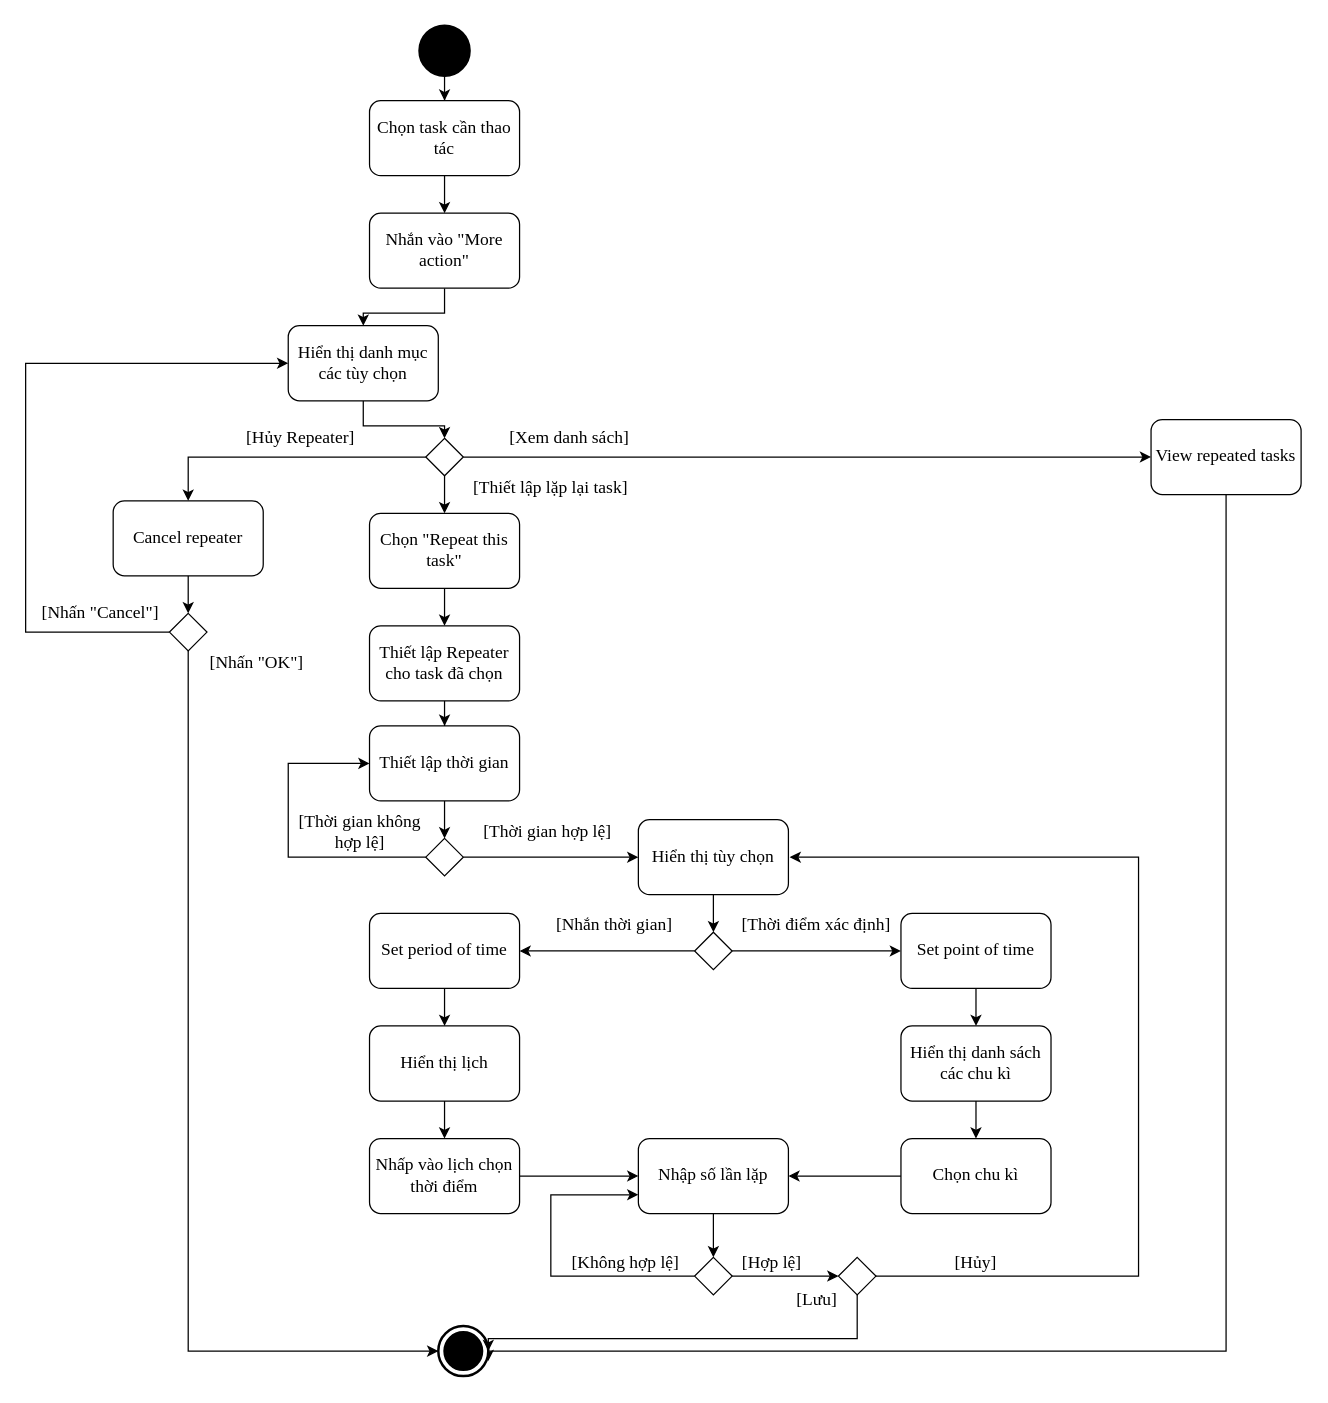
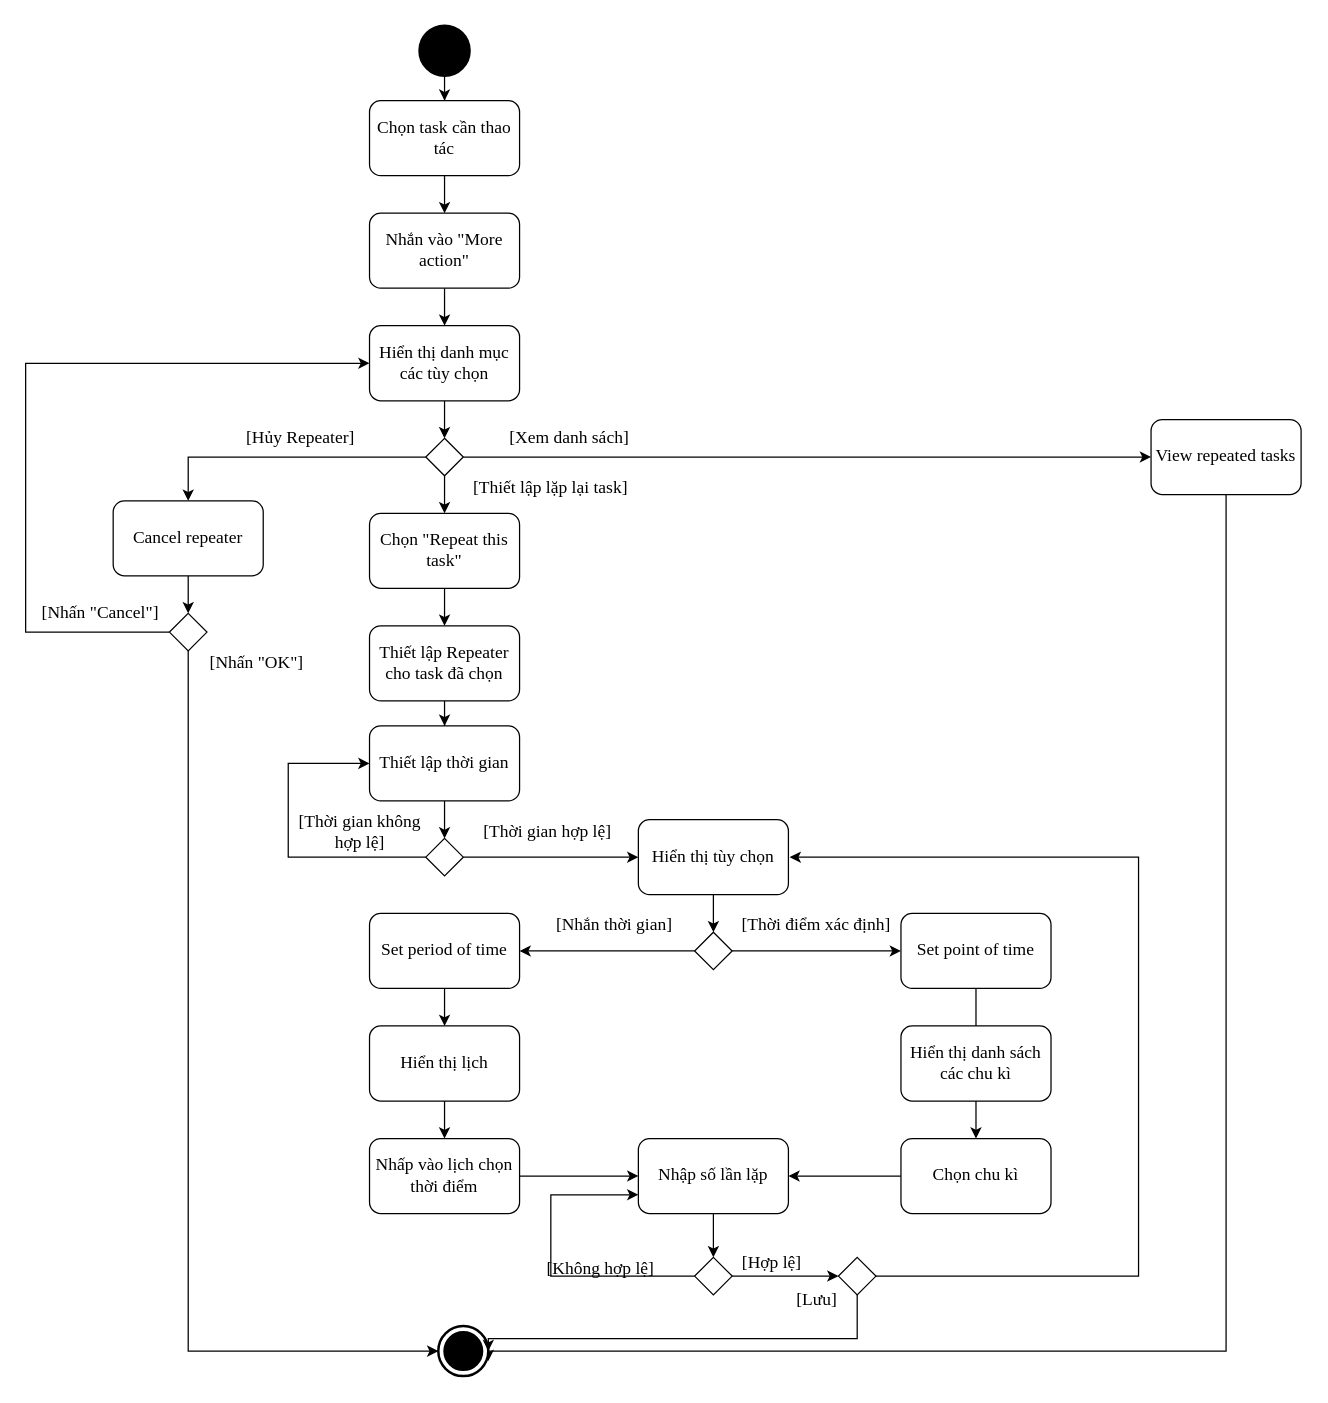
- <mxCell id="9" value="Hiển thị danh mục các tùy chọn" style="rounded=1;whiteSpace=wrap;html=1;fontFamily=Verdana;fontSize=14;" parent="1" vertex="1"><mxGeometry x="230" y="260" width="120" height="60" as="geometry" /></mxCell>
+ <mxCell id="9" value="Hiển thị danh mục các tùy chọn" style="rounded=1;whiteSpace=wrap;html=1;fontFamily=Verdana;fontSize=14;" parent="1" vertex="1"><mxGeometry x="295" y="260" width="120" height="60" as="geometry" /></mxCell>
- <mxCell id="28" style="edgeStyle=orthogonalEdgeStyle;rounded=0;orthogonalLoop=1;jettySize=auto;html=1;entryX=0.5;entryY=0;entryDx=0;entryDy=0;" parent="1" source="29" target="33" edge="1"><mxGeometry relative="1" as="geometry" /></mxCell>
+ <mxCell id="28" style="edgeStyle=orthogonalEdgeStyle;rounded=0;orthogonalLoop=1;jettySize=auto;html=1;entryX=0.5;entryY=0;entryDx=0;entryDy=0;endArrow=none;" parent="1" source="29" target="33" edge="1"><mxGeometry relative="1" as="geometry" /></mxCell>
- <mxCell id="46" value="[Không hợp lệ]" style="text;html=1;strokeColor=none;fillColor=none;align=center;verticalAlign=middle;whiteSpace=wrap;rounded=0;fontFamily=Verdana;fontSize=14;" parent="1" vertex="1"><mxGeometry x="445" y="1000" width="110" height="20" as="geometry" /></mxCell>
+ <mxCell id="46" value="[Không hợp lệ]" style="text;html=1;strokeColor=none;fillColor=none;align=center;verticalAlign=middle;whiteSpace=wrap;rounded=0;fontFamily=Verdana;fontSize=14;" parent="1" vertex="1"><mxGeometry x="425" y="1005" width="110" height="20" as="geometry" /></mxCell>
- <mxCell id="63" value="[Hủy]" style="text;html=1;strokeColor=none;fillColor=none;align=center;verticalAlign=middle;whiteSpace=wrap;rounded=0;fontFamily=Verdana;fontSize=14;" parent="1" vertex="1"><mxGeometry x="748" y="1000" width="64" height="20" as="geometry" /></mxCell>
